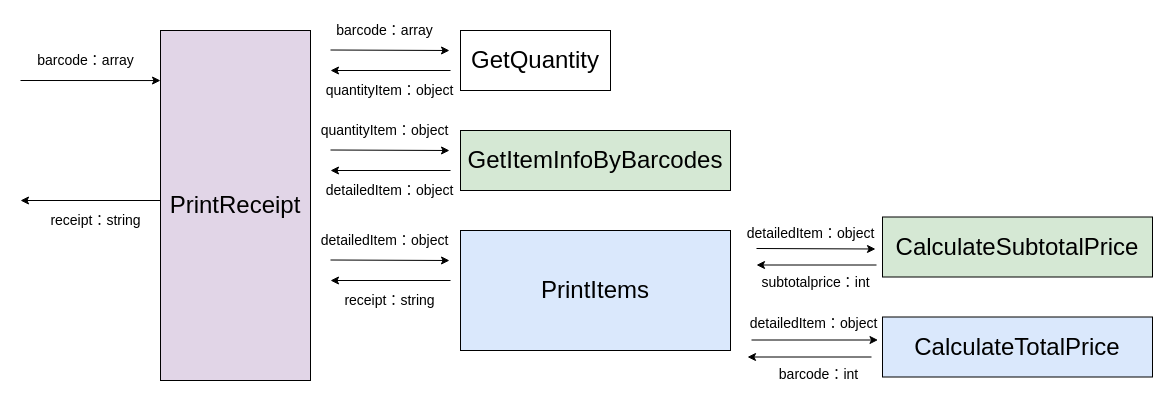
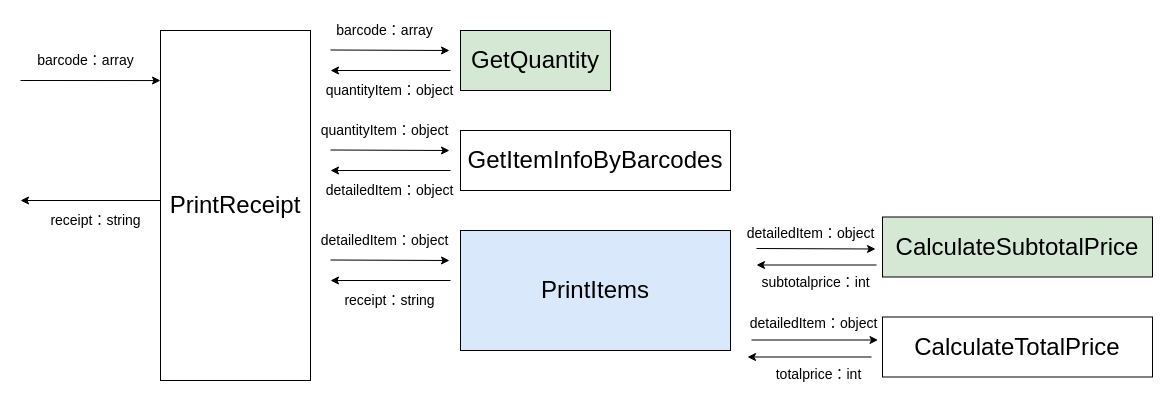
- <mxCell id="7" value="&lt;font style=&quot;font-size: 24px&quot;&gt;GetQuantity&lt;/font&gt;" style="rounded=0;whiteSpace=wrap;html=1;" vertex="1" parent="1"><mxGeometry x="460" y="30" width="150" height="60" as="geometry" /></mxCell>
+ <mxCell id="7" value="&lt;font style=&quot;font-size: 24px&quot;&gt;GetQuantity&lt;/font&gt;" style="rounded=0;whiteSpace=wrap;html=1;fillColor=#d5e8d4;" vertex="1" parent="1"><mxGeometry x="460" y="30" width="150" height="60" as="geometry" /></mxCell>
- <mxCell id="12" value="&lt;font style=&quot;font-size: 24px&quot;&gt;GetItemInfoByBarcodes&lt;/font&gt;" style="rounded=0;whiteSpace=wrap;html=1;fillColor=#d5e8d4;" vertex="1" parent="1"><mxGeometry x="460" y="130" width="270" height="60" as="geometry" /></mxCell>
+ <mxCell id="12" value="&lt;font style=&quot;font-size: 24px&quot;&gt;GetItemInfoByBarcodes&lt;/font&gt;" style="rounded=0;whiteSpace=wrap;html=1;" vertex="1" parent="1"><mxGeometry x="460" y="130" width="270" height="60" as="geometry" /></mxCell>
- <mxCell id="2" value="&lt;font style=&quot;font-size: 24px&quot;&gt;PrintReceipt&lt;/font&gt;" style="rounded=0;whiteSpace=wrap;html=1;fillColor=#e1d5e7;" vertex="1" parent="1"><mxGeometry x="160" y="30" width="150" height="350" as="geometry" /></mxCell>
+ <mxCell id="2" value="&lt;font style=&quot;font-size: 24px&quot;&gt;PrintReceipt&lt;/font&gt;" style="rounded=0;whiteSpace=wrap;html=1;" vertex="1" parent="1"><mxGeometry x="160" y="30" width="150" height="350" as="geometry" /></mxCell>
- <mxCell id="23" value="&lt;font style=&quot;font-size: 24px&quot;&gt;CalculateTotalPrice&lt;/font&gt;" style="rounded=0;whiteSpace=wrap;html=1;fillColor=#dae8fc;" vertex="1" parent="1"><mxGeometry x="882" y="316.5" width="270" height="60" as="geometry" /></mxCell>
+ <mxCell id="23" value="&lt;font style=&quot;font-size: 24px&quot;&gt;CalculateTotalPrice&lt;/font&gt;" style="rounded=0;whiteSpace=wrap;html=1;" vertex="1" parent="1"><mxGeometry x="882" y="316.5" width="270" height="60" as="geometry" /></mxCell>
- <mxCell id="31" value="&lt;font&gt;&lt;span style=&quot;font-size: 14px&quot;&gt;barcode：int&lt;/span&gt;&lt;br&gt;&lt;/font&gt;" style="text;html=1;resizable=0;autosize=1;align=center;verticalAlign=middle;points=[];fillColor=none;strokeColor=none;rounded=0;" vertex="1" parent="1"><mxGeometry x="767.5" y="363.5" width="100" height="20" as="geometry" /></mxCell>
+ <mxCell id="31" value="&lt;font&gt;&lt;span style=&quot;font-size: 14px&quot;&gt;totalprice：int&lt;/span&gt;&lt;br&gt;&lt;/font&gt;" style="text;html=1;resizable=0;autosize=1;align=center;verticalAlign=middle;points=[];fillColor=none;strokeColor=none;rounded=0;" vertex="1" parent="1"><mxGeometry x="767.5" y="363.5" width="100" height="20" as="geometry" /></mxCell>
